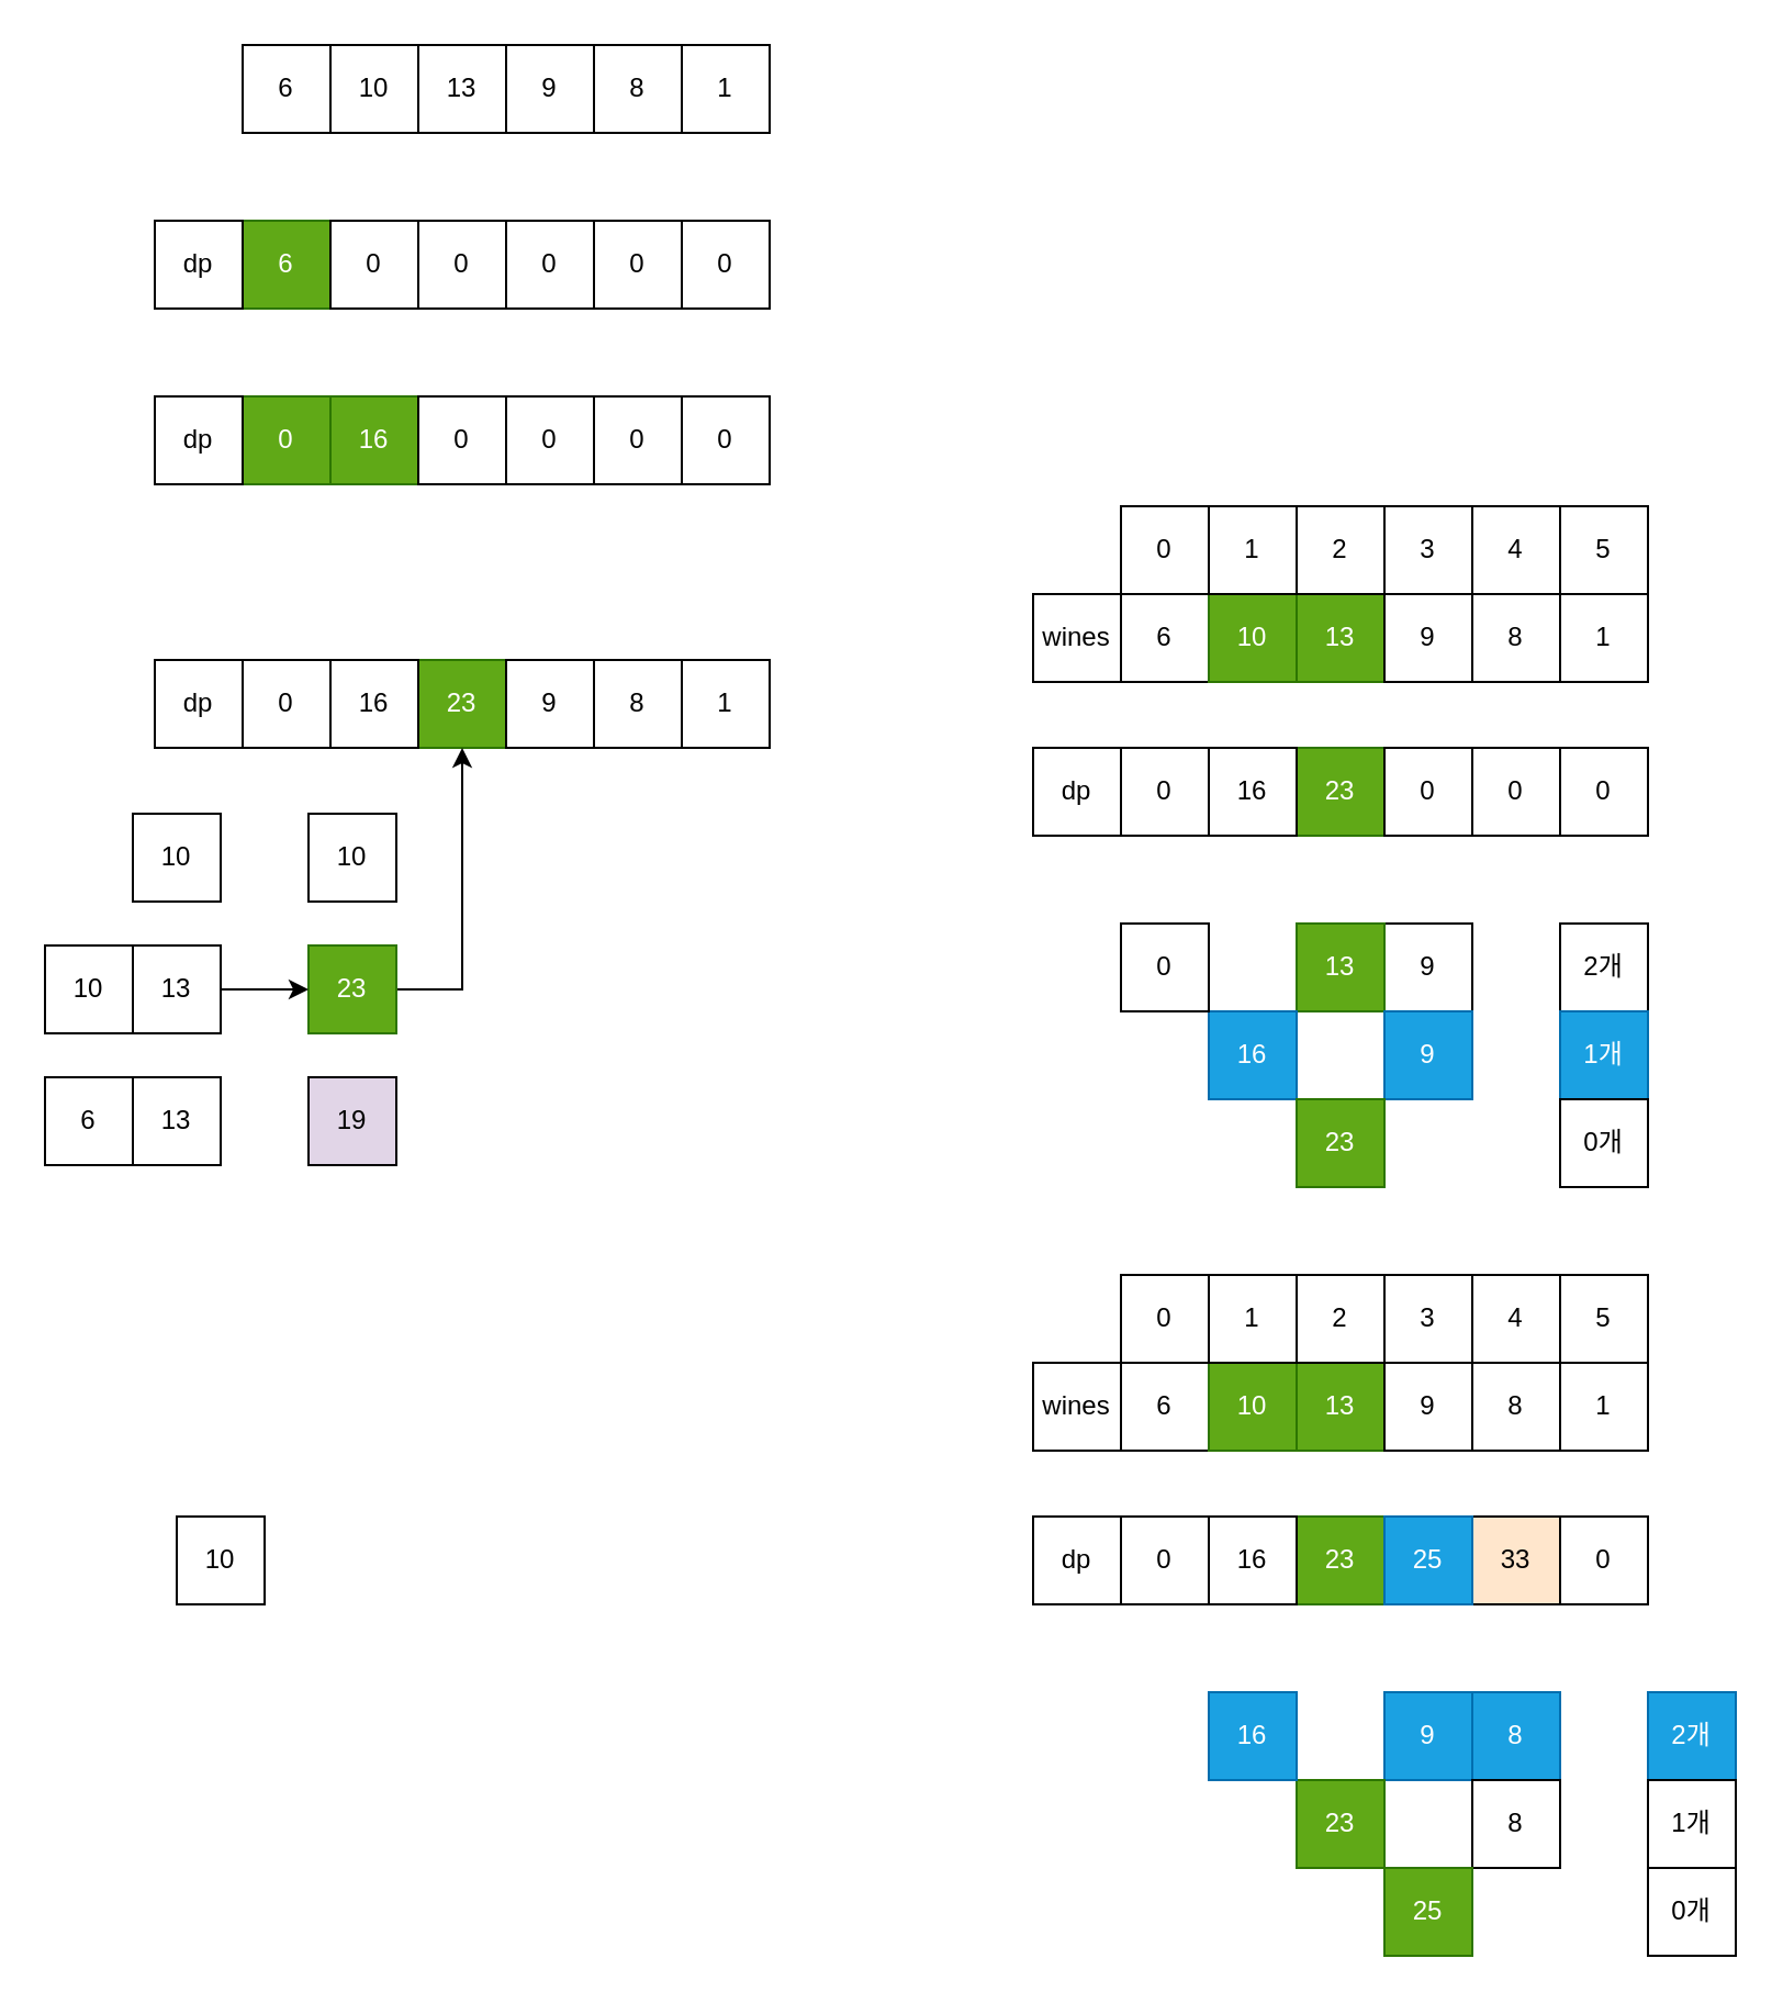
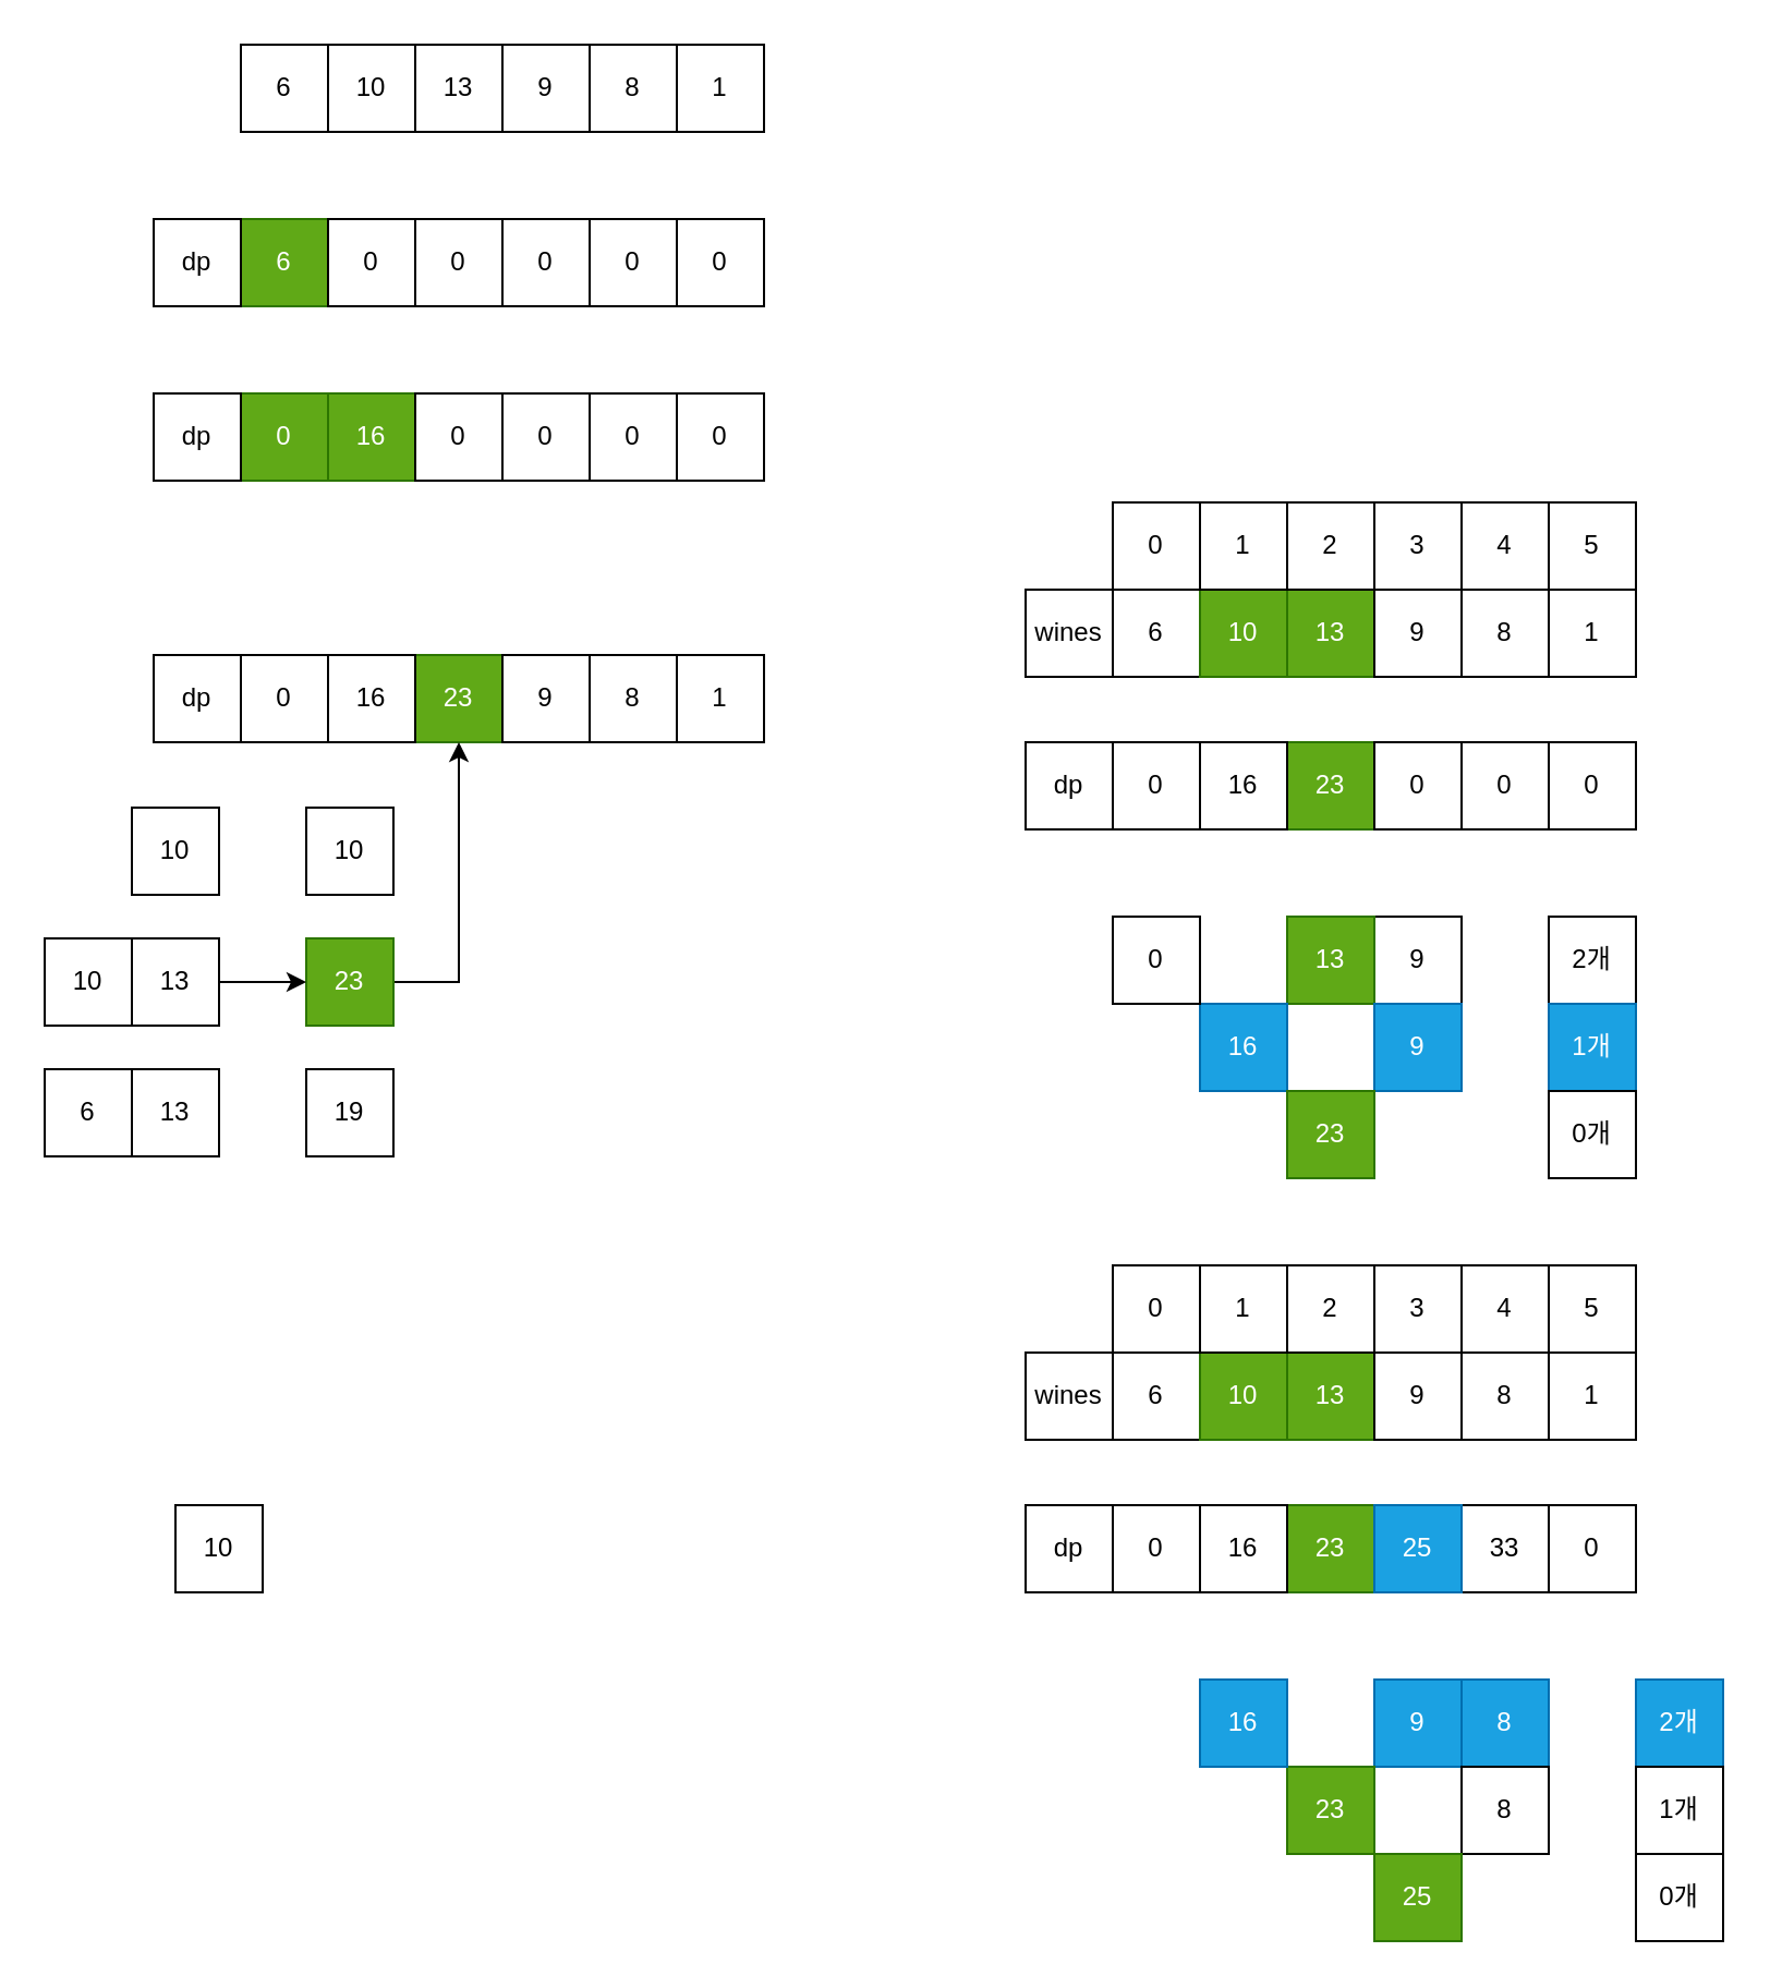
- <mxCell id="50" value="19" style="rounded=0;whiteSpace=wrap;html=1;fillColor=#e1d5e7;" vertex="1" parent="1"><mxGeometry x="140" y="490" width="40" height="40" as="geometry" /></mxCell>
+ <mxCell id="50" value="19" style="rounded=0;whiteSpace=wrap;html=1;" vertex="1" parent="1"><mxGeometry x="140" y="490" width="40" height="40" as="geometry" /></mxCell>
- <mxCell id="93" value="33" style="rounded=0;whiteSpace=wrap;html=1;fillColor=#ffe6cc;" vertex="1" parent="1"><mxGeometry x="670" y="690" width="40" height="40" as="geometry" /></mxCell>
+ <mxCell id="93" value="33" style="rounded=0;whiteSpace=wrap;html=1;" vertex="1" parent="1"><mxGeometry x="670" y="690" width="40" height="40" as="geometry" /></mxCell>
